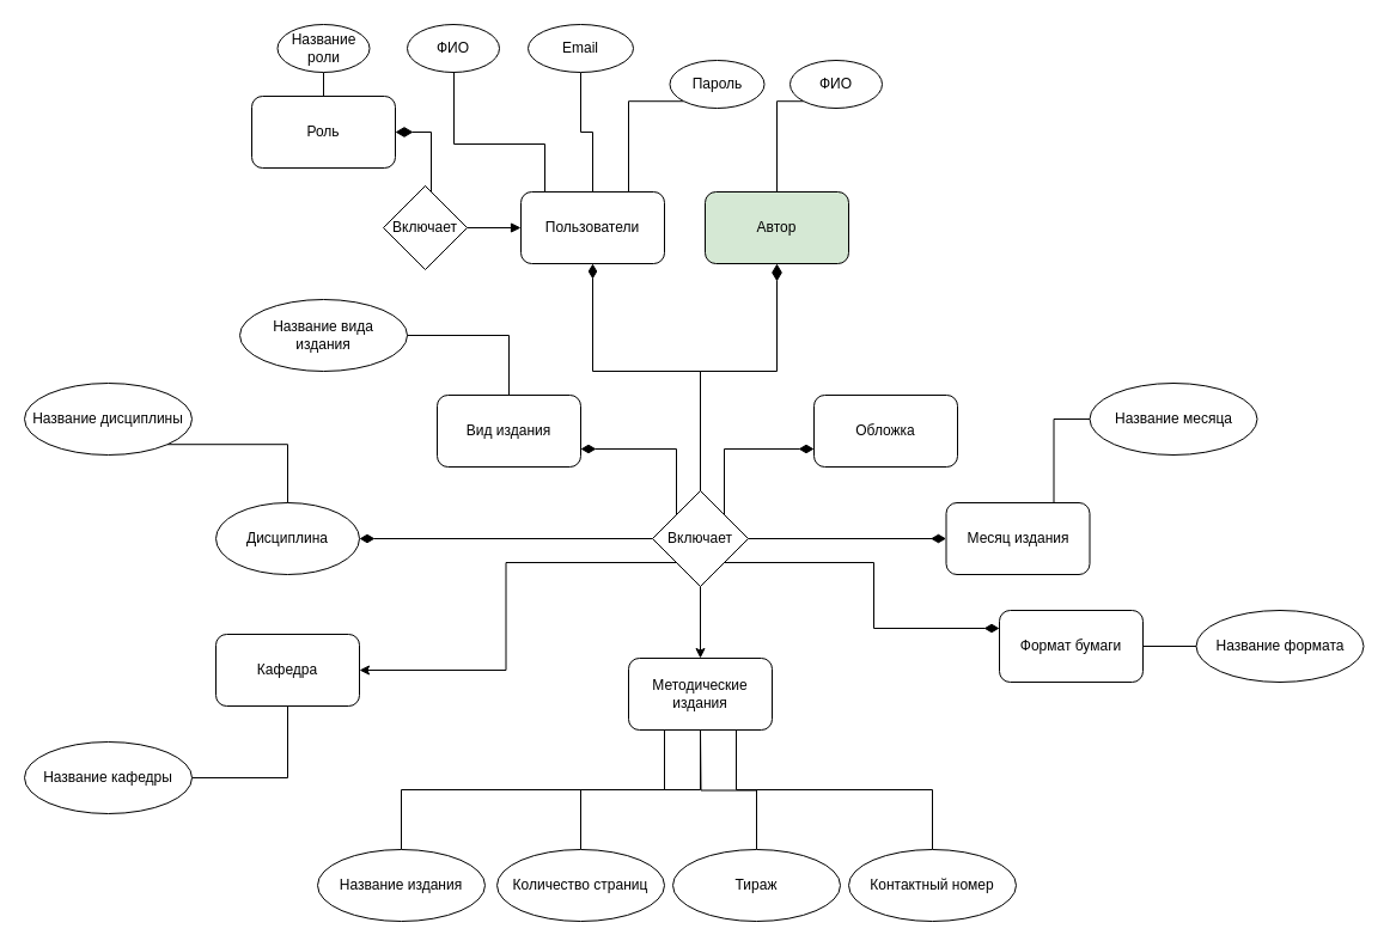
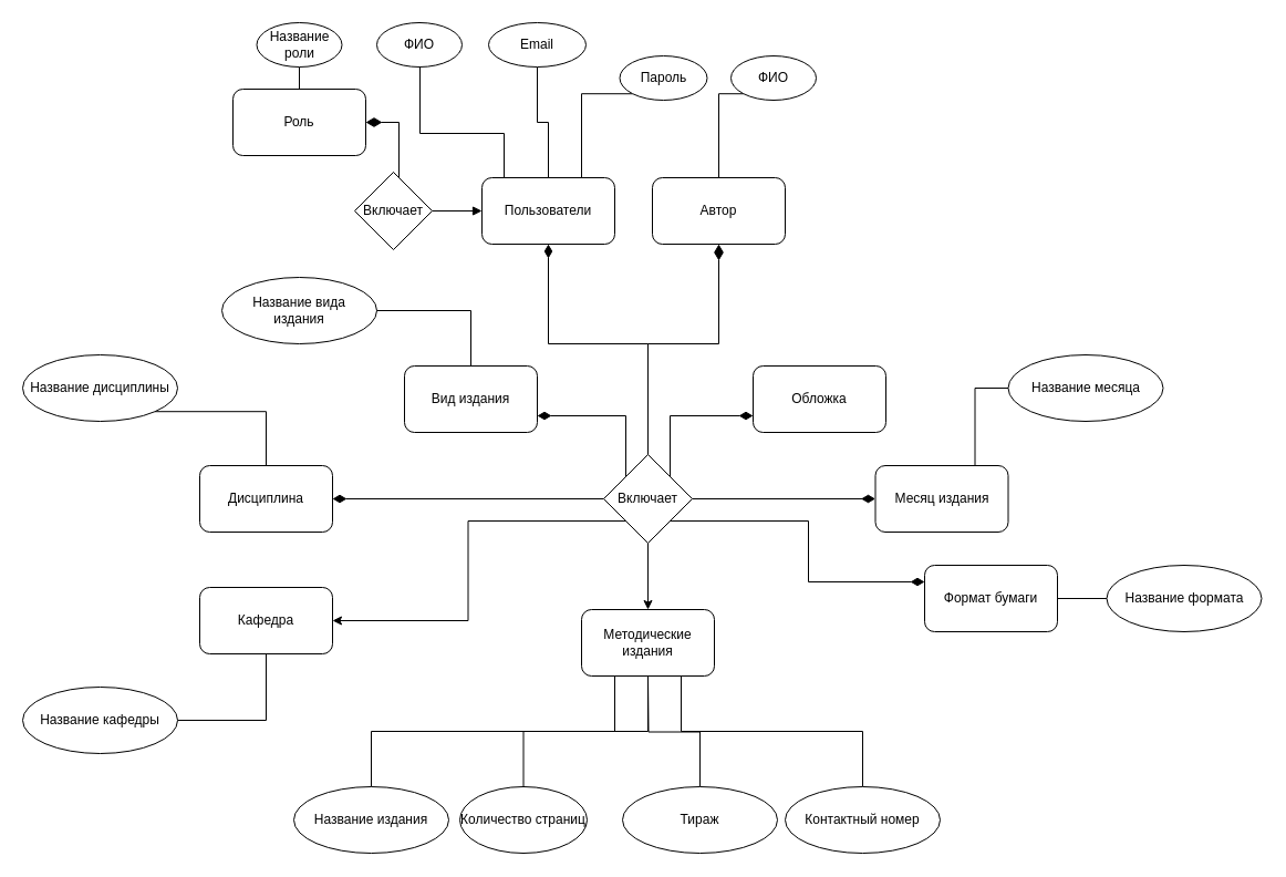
- <mxCell id="46" value="Автор" style="rounded=1;whiteSpace=wrap;html=1;fillColor=#d5e8d4;" parent="1" vertex="1"><mxGeometry x="589" y="160" width="120" height="60" as="geometry" /></mxCell>
+ <mxCell id="46" value="Автор" style="rounded=1;whiteSpace=wrap;html=1;" parent="1" vertex="1"><mxGeometry x="589" y="160" width="120" height="60" as="geometry" /></mxCell>
- <mxCell id="6" value="Дисциплина" style="ellipse;whiteSpace=wrap;html=1;" parent="1" vertex="1"><mxGeometry x="180" y="420" width="120" height="60" as="geometry" /></mxCell>
+ <mxCell id="6" value="Дисциплина" style="rounded=1;whiteSpace=wrap;html=1;" parent="1" vertex="1"><mxGeometry x="180" y="420" width="120" height="60" as="geometry" /></mxCell>
- <mxCell id="14" value="Количество страниц" style="ellipse;whiteSpace=wrap;html=1;" parent="1" vertex="1"><mxGeometry x="415" y="710" width="140" height="60" as="geometry" /></mxCell>
+ <mxCell id="14" value="Количество страниц" style="ellipse;whiteSpace=wrap;html=1;" parent="1" vertex="1"><mxGeometry x="415" y="710" width="115" height="60" as="geometry" /></mxCell>
